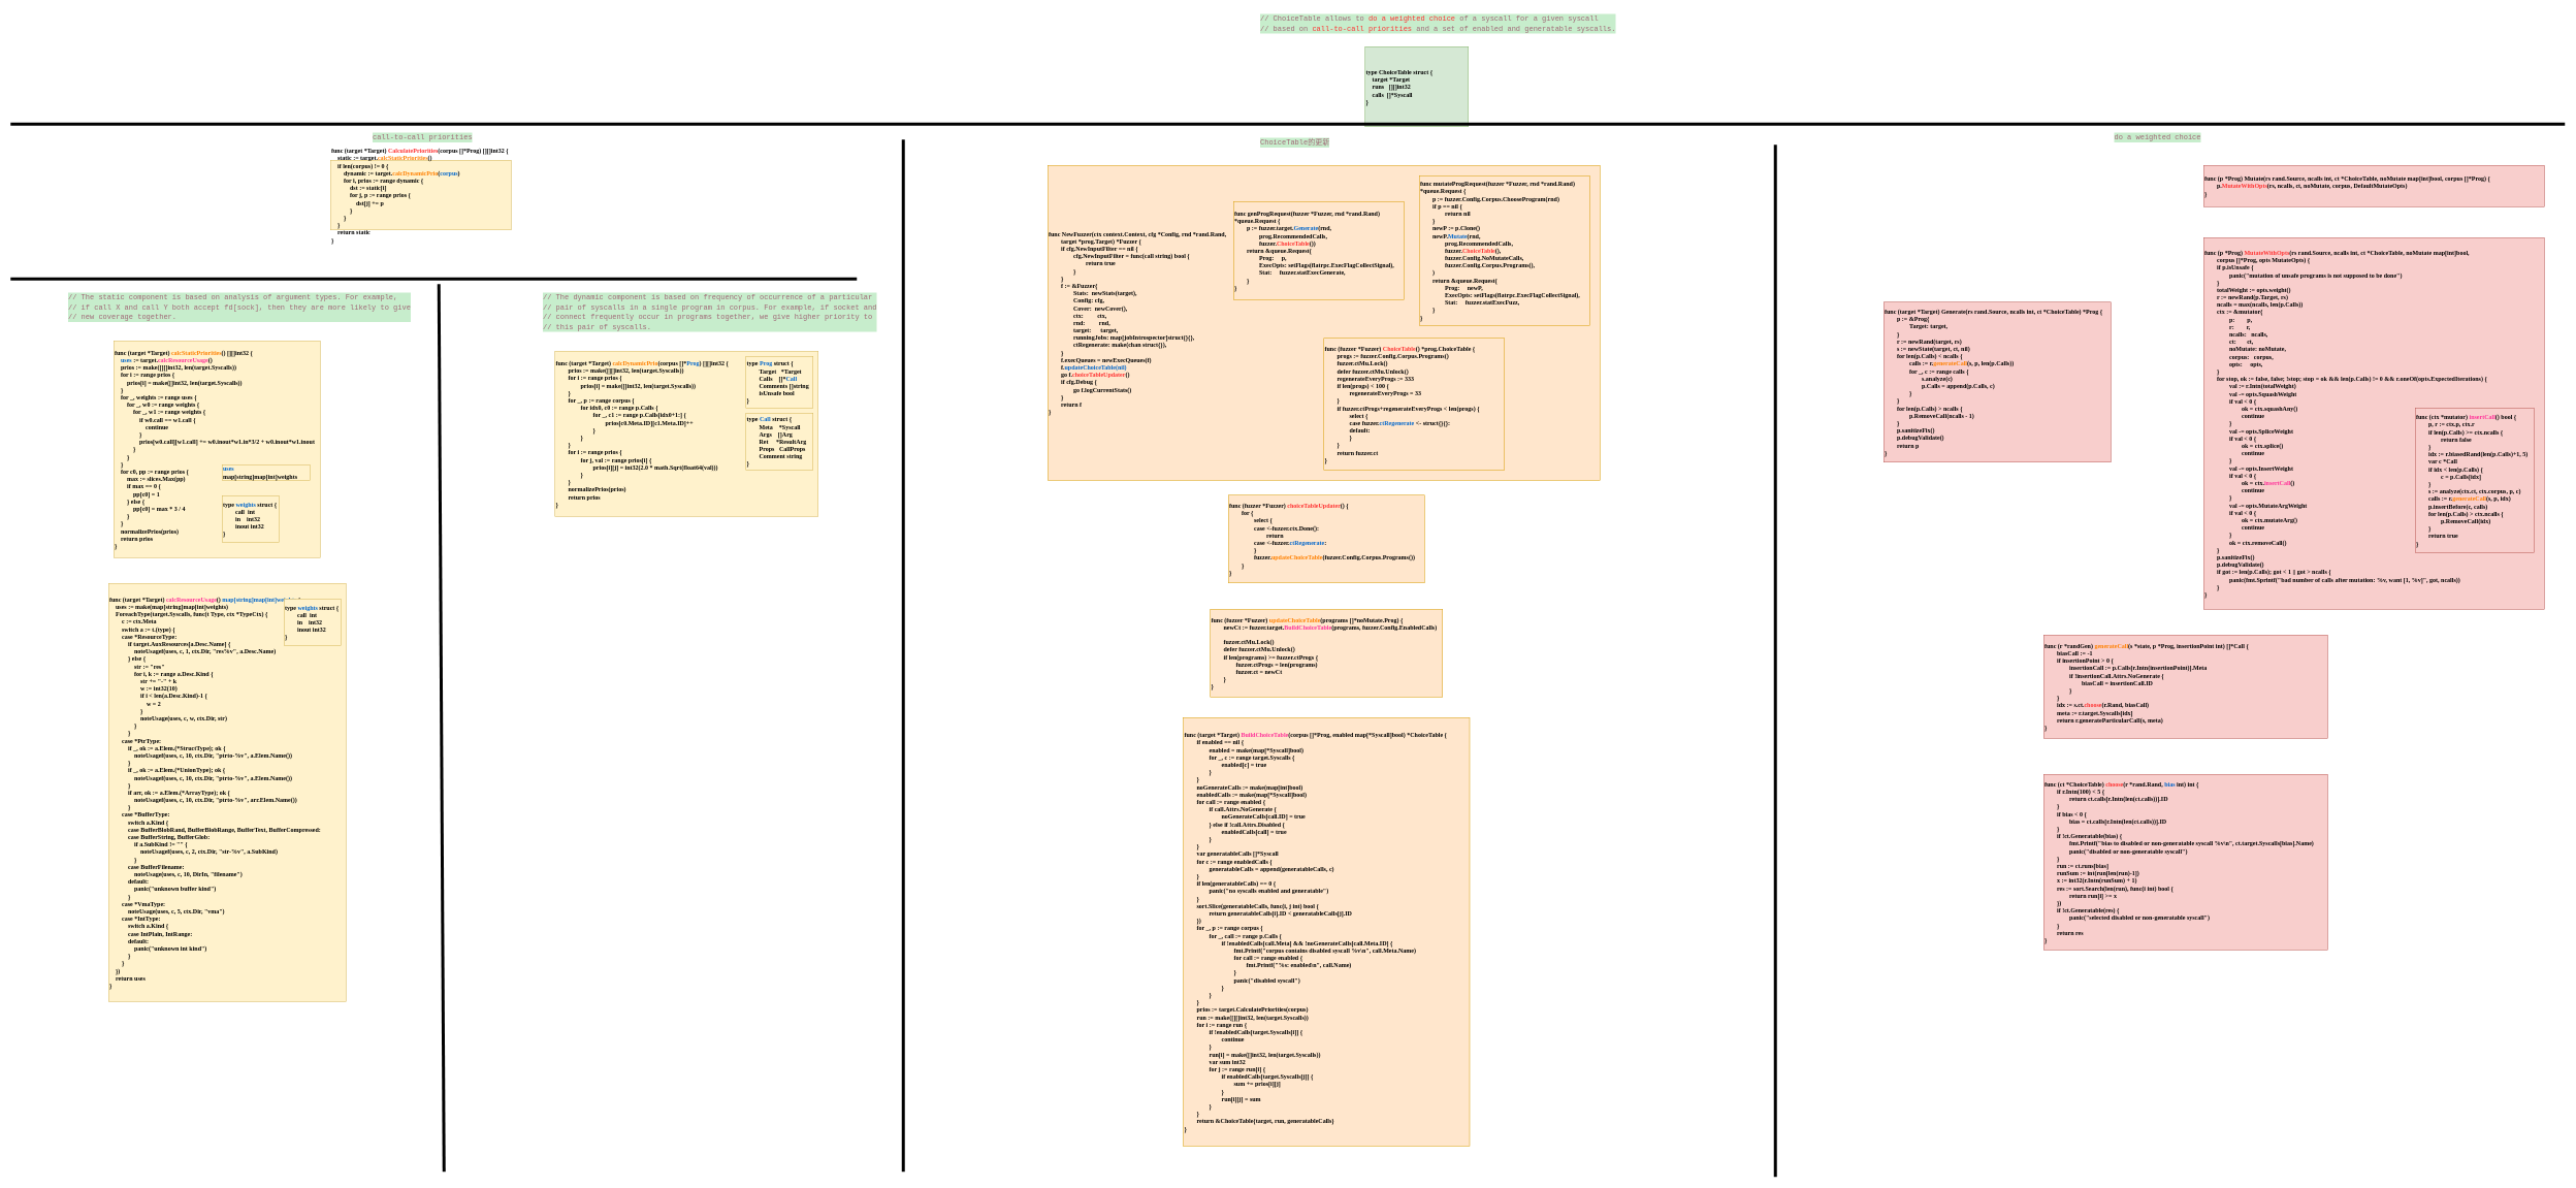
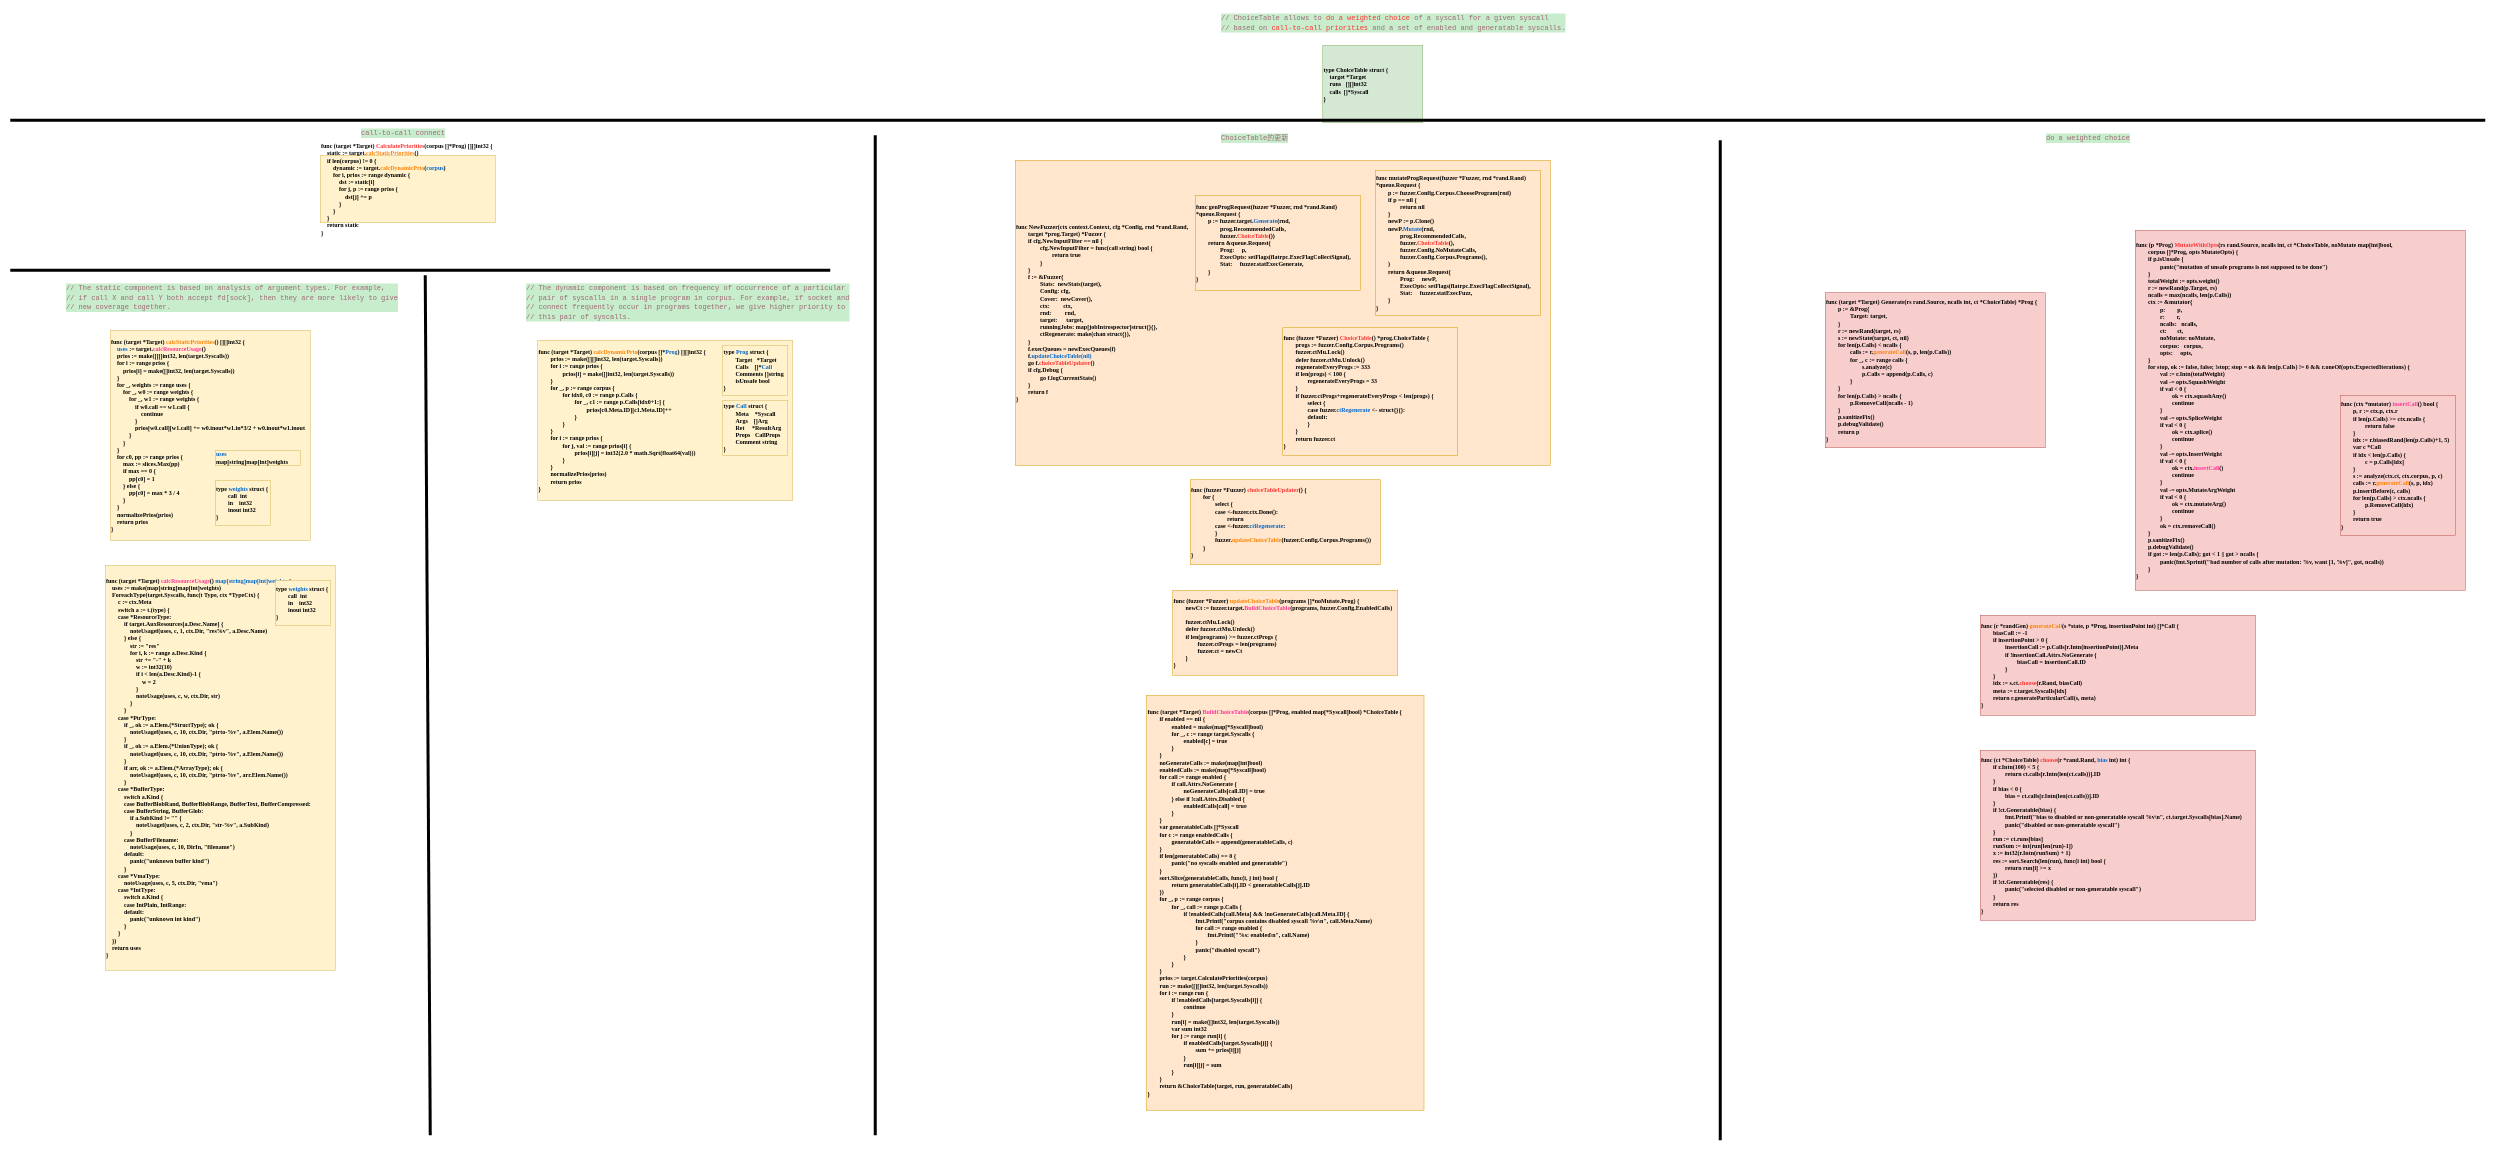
- <mxCell id="6" value="&lt;div style=&quot;color: #499504;background-color: #c7edcc;font-family: Consolas, 'Courier New', monospace;font-weight: normal;font-size: 14px;line-height: 19px;white-space: pre;&quot;&gt;&lt;div&gt;&lt;span style=&quot;color: #a06776;&quot;&gt;call-to-call priorities&lt;/span&gt;&lt;/div&gt;&lt;/div&gt;" style="text;whiteSpace=wrap;html=1;" parent="1" vertex="1"><mxGeometry x="720" y="250" width="210" height="40" as="geometry" /></mxCell>
+ <mxCell id="6" value="&lt;div style=&quot;color: #499504;background-color: #c7edcc;font-family: Consolas, 'Courier New', monospace;font-weight: normal;font-size: 14px;line-height: 19px;white-space: pre;&quot;&gt;&lt;div&gt;&lt;span style=&quot;color: #a06776;&quot;&gt;call-to-call connect&lt;/span&gt;&lt;/div&gt;&lt;/div&gt;" style="text;whiteSpace=wrap;html=1;" parent="1" vertex="1"><mxGeometry x="720" y="250" width="210" height="40" as="geometry" /></mxCell>
- <mxCell id="19" value="&lt;div style=&quot;color: #499504;background-color: #c7edcc;font-family: Consolas, 'Courier New', monospace;font-weight: normal;font-size: 14px;line-height: 19px;white-space: pre;&quot;&gt;&lt;div&gt;&lt;span style=&quot;color: #a06776;&quot;&gt;do a weighted choice&lt;/span&gt;&lt;/div&gt;&lt;/div&gt;" style="text;whiteSpace=wrap;html=1;" parent="1" vertex="1"><mxGeometry x="4095" y="250" width="180" height="40" as="geometry" /></mxCell>
+ <mxCell id="19" value="&lt;div style=&quot;color: #499504;background-color: #c7edcc;font-family: Consolas, 'Courier New', monospace;font-weight: normal;font-size: 14px;line-height: 19px;white-space: pre;&quot;&gt;&lt;div&gt;&lt;span style=&quot;color: #a06776;&quot;&gt;do a weighted choice&lt;/span&gt;&lt;/div&gt;&lt;/div&gt;" style="text;whiteSpace=wrap;html=1;" parent="1" vertex="1"><mxGeometry x="4090" y="260" width="180" height="40" as="geometry" /></mxCell>
- <mxCell id="32" value="&lt;div&gt;&lt;font face=&quot;Times New Roman&quot;&gt;&lt;b&gt;func (p *Prog) Mutate(rs rand.Source, ncalls int, ct *ChoiceTable, noMutate map[int]bool, corpus []*Prog) {&lt;/b&gt;&lt;/font&gt;&lt;/div&gt;&lt;div&gt;&lt;font face=&quot;Times New Roman&quot;&gt;&lt;span style=&quot;white-space: normal;&quot;&gt;&lt;b&gt;&lt;span style=&quot;white-space:pre&quot;&gt;&#09;&lt;/span&gt;p.&lt;font style=&quot;color: rgb(255, 51, 51);&quot;&gt;MutateWithOpts&lt;/font&gt;(rs, ncalls, ct, noMutate, corpus, DefaultMutateOpts)&lt;/b&gt;&lt;/span&gt;&lt;/font&gt;&lt;/div&gt;&lt;div&gt;&lt;font face=&quot;Times New Roman&quot;&gt;&lt;b&gt;}&lt;/b&gt;&lt;/font&gt;&lt;/div&gt;" style="rounded=0;whiteSpace=wrap;html=1;align=left;fillColor=#f8cecc;strokeColor=#b85450;" vertex="1" parent="1"><mxGeometry x="4270" y="320" width="660" height="80" as="geometry" /></mxCell>
